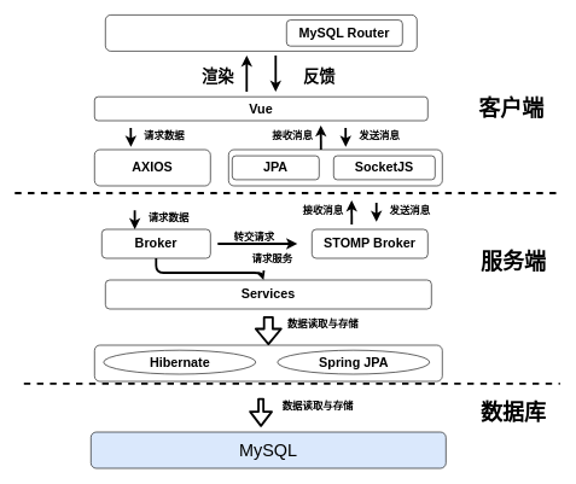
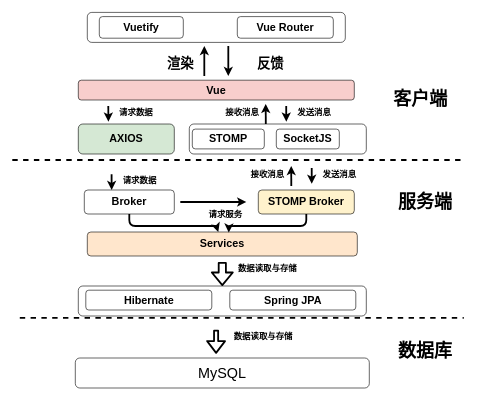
+ <mxCell id="6" value="&lt;b&gt;&lt;font style=&quot;font-size: 18px&quot;&gt;Vuetify&lt;/font&gt;&lt;/b&gt;" style="rounded=1;whiteSpace=wrap;html=1;" parent="1" vertex="1"><mxGeometry x="165" y="27" width="140" height="36" as="geometry" /></mxCell>
- <mxCell id="7" value="&lt;font style=&quot;font-size: 18px&quot;&gt;&lt;b&gt;MySQL Router&lt;/b&gt;&lt;/font&gt;" style="rounded=1;whiteSpace=wrap;html=1;" parent="1" vertex="1"><mxGeometry x="395" y="27" width="160" height="36" as="geometry" /></mxCell>
+ <mxCell id="7" value="&lt;font style=&quot;font-size: 18px&quot;&gt;&lt;b&gt;Vue Router&lt;/b&gt;&lt;/font&gt;" style="rounded=1;whiteSpace=wrap;html=1;" parent="1" vertex="1"><mxGeometry x="395" y="27" width="160" height="36" as="geometry" /></mxCell>
- <mxCell id="25" value="&lt;font style=&quot;font-size: 22px&quot;&gt;&lt;b&gt;反馈&lt;/b&gt;&lt;/font&gt;" style="text;html=1;align=center;verticalAlign=middle;resizable=0;points=[];autosize=1;strokeColor=none;" parent="1" vertex="1"><mxGeometry x="410" y="96" width="60" height="20" as="geometry" /></mxCell>
+ <mxCell id="25" value="&lt;font style=&quot;font-size: 22px&quot;&gt;&lt;b&gt;反馈&lt;/b&gt;&lt;/font&gt;" style="text;html=1;align=center;verticalAlign=middle;resizable=0;points=[];autosize=1;strokeColor=none;" parent="1" vertex="1"><mxGeometry x="420" y="96" width="60" height="20" as="geometry" /></mxCell>
- <mxCell id="19" value="&lt;font size=&quot;1&quot;&gt;&lt;b style=&quot;font-size: 30px&quot;&gt;客户端&lt;/b&gt;&lt;/font&gt;" style="text;html=1;align=center;verticalAlign=middle;resizable=0;points=[];autosize=1;strokeColor=none;" parent="1" vertex="1"><mxGeometry x="650" y="133" width="110" height="30" as="geometry" /></mxCell>
+ <mxCell id="19" value="&lt;font size=&quot;1&quot;&gt;&lt;b style=&quot;font-size: 30px&quot;&gt;客户端&lt;/b&gt;&lt;/font&gt;" style="text;html=1;align=center;verticalAlign=middle;resizable=0;points=[];autosize=1;strokeColor=none;" parent="1" vertex="1"><mxGeometry x="645" y="148" width="110" height="30" as="geometry" /></mxCell>
- <mxCell id="8" value="&lt;font style=&quot;font-size: 18px&quot;&gt;&lt;b&gt;Vue&lt;/b&gt;&lt;/font&gt;" style="rounded=1;whiteSpace=wrap;html=1;" parent="1" vertex="1"><mxGeometry x="130" y="133" width="460" height="33" as="geometry" /></mxCell>
+ <mxCell id="8" value="&lt;font style=&quot;font-size: 18px&quot;&gt;&lt;b&gt;Vue&lt;/b&gt;&lt;/font&gt;" style="rounded=1;whiteSpace=wrap;html=1;fillColor=#f8cecc;" parent="1" vertex="1"><mxGeometry x="130" y="133" width="460" height="33" as="geometry" /></mxCell>
- <mxCell id="9" value="&lt;font style=&quot;font-size: 18px&quot;&gt;&lt;b&gt;AXIOS&lt;/b&gt;&lt;/font&gt;" style="rounded=1;whiteSpace=wrap;html=1;" parent="1" vertex="1"><mxGeometry x="130" y="206" width="160" height="50" as="geometry" /></mxCell>
+ <mxCell id="9" value="&lt;font style=&quot;font-size: 18px&quot;&gt;&lt;b&gt;AXIOS&lt;/b&gt;&lt;/font&gt;" style="rounded=1;whiteSpace=wrap;html=1;fillColor=#d5e8d4;" parent="1" vertex="1"><mxGeometry x="130" y="206" width="160" height="50" as="geometry" /></mxCell>
- <mxCell id="10" value="&lt;font style=&quot;font-size: 18px&quot;&gt;&lt;b&gt;JPA&lt;/b&gt;&lt;/font&gt;" style="rounded=1;whiteSpace=wrap;html=1;" parent="1" vertex="1"><mxGeometry x="320" y="214.5" width="120" height="33" as="geometry" /></mxCell>
+ <mxCell id="10" value="&lt;font style=&quot;font-size: 18px&quot;&gt;&lt;b&gt;STOMP&lt;/b&gt;&lt;/font&gt;" style="rounded=1;whiteSpace=wrap;html=1;" parent="1" vertex="1"><mxGeometry x="320" y="214.5" width="120" height="33" as="geometry" /></mxCell>
- <mxCell id="11" value="&lt;font style=&quot;font-size: 18px&quot;&gt;&lt;b&gt;SocketJS&lt;/b&gt;&lt;/font&gt;" style="rounded=1;whiteSpace=wrap;html=1;" parent="1" vertex="1"><mxGeometry x="460" y="214.5" width="140" height="33" as="geometry" /></mxCell>
+ <mxCell id="11" value="&lt;font style=&quot;font-size: 18px&quot;&gt;&lt;b&gt;SocketJS&lt;/b&gt;&lt;/font&gt;" style="rounded=1;whiteSpace=wrap;html=1;" parent="1" vertex="1"><mxGeometry x="460" y="214.5" width="105" height="33" as="geometry" /></mxCell>
- <mxCell id="39" value="&lt;b&gt;&lt;font style=&quot;font-size: 14px&quot;&gt;转交请求&lt;/font&gt;&lt;/b&gt;" style="text;html=1;align=center;verticalAlign=middle;resizable=0;points=[];autosize=1;strokeColor=none;" parent="1" vertex="1"><mxGeometry x="315" y="316" width="70" height="20" as="geometry" /></mxCell>
- <mxCell id="17" value="&lt;font style=&quot;font-size: 18px&quot;&gt;&lt;b&gt;STOMP Broker&lt;/b&gt;&lt;/font&gt;" style="rounded=1;whiteSpace=wrap;html=1;" parent="1" vertex="1"><mxGeometry x="430" y="316" width="160" height="40" as="geometry" /></mxCell>
+ <mxCell id="17" value="&lt;font style=&quot;font-size: 18px&quot;&gt;&lt;b&gt;STOMP Broker&lt;/b&gt;&lt;/font&gt;" style="rounded=1;whiteSpace=wrap;html=1;fillColor=#fff2cc;" parent="1" vertex="1"><mxGeometry x="430" y="316" width="160" height="40" as="geometry" /></mxCell>
- <mxCell id="20" value="&lt;font size=&quot;1&quot;&gt;&lt;b style=&quot;font-size: 30px&quot;&gt;服务端&lt;/b&gt;&lt;/font&gt;" style="text;html=1;align=center;verticalAlign=middle;resizable=0;points=[];autosize=1;strokeColor=none;" parent="1" vertex="1"><mxGeometry x="652.5" y="346" width="110" height="30" as="geometry" /></mxCell>
+ <mxCell id="20" value="&lt;font size=&quot;1&quot;&gt;&lt;b style=&quot;font-size: 30px&quot;&gt;服务端&lt;/b&gt;&lt;/font&gt;" style="text;html=1;align=center;verticalAlign=middle;resizable=0;points=[];autosize=1;strokeColor=none;" parent="1" vertex="1"><mxGeometry x="652.5" y="321" width="110" height="30" as="geometry" /></mxCell>
- <mxCell id="40" value="" style="endArrow=open;html=1;strokeWidth=3;exitX=0.5;exitY=1;exitDx=0;exitDy=0;" parent="1" source="16" target="18" edge="1"><mxGeometry width="50" height="50" relative="1" as="geometry"><mxPoint x="400" y="406" as="sourcePoint" /><mxPoint x="370" y="386" as="targetPoint" /><Array as="points"><mxPoint x="215" y="376" /><mxPoint x="360" y="376" /></Array></mxGeometry></mxCell>
+ <mxCell id="40" value="" style="endArrow=classic;html=1;strokeWidth=3;exitX=0.5;exitY=1;exitDx=0;exitDy=0;" parent="1" source="16" target="18" edge="1"><mxGeometry width="50" height="50" relative="1" as="geometry"><mxPoint x="400" y="406" as="sourcePoint" /><mxPoint x="370" y="386" as="targetPoint" /><Array as="points"><mxPoint x="215" y="376" /><mxPoint x="360" y="376" /></Array></mxGeometry></mxCell>
+ <mxCell id="41" value="" style="endArrow=classic;html=1;strokeWidth=3;exitX=0.5;exitY=1;exitDx=0;exitDy=0;entryX=0.524;entryY=0.025;entryDx=0;entryDy=0;entryPerimeter=0;" parent="1" source="17" target="18" edge="1"><mxGeometry width="50" height="50" relative="1" as="geometry"><mxPoint x="225" y="366" as="sourcePoint" /><mxPoint x="373.333" y="396" as="targetPoint" /><Array as="points"><mxPoint x="510" y="376" /><mxPoint x="381" y="376" /></Array></mxGeometry></mxCell>
- <mxCell id="18" value="&lt;font style=&quot;font-size: 18px&quot;&gt;&lt;b&gt;Services&lt;/b&gt;&lt;/font&gt;" style="rounded=1;whiteSpace=wrap;html=1;" parent="1" vertex="1"><mxGeometry x="145" y="386" width="450" height="40" as="geometry" /></mxCell>
+ <mxCell id="18" value="&lt;font style=&quot;font-size: 18px&quot;&gt;&lt;b&gt;Services&lt;/b&gt;&lt;/font&gt;" style="rounded=1;whiteSpace=wrap;html=1;fillColor=#ffe6cc;" parent="1" vertex="1"><mxGeometry x="145" y="386" width="450" height="40" as="geometry" /></mxCell>
- <mxCell id="13" value="&lt;font style=&quot;font-size: 18px&quot;&gt;&lt;b&gt;Hibernate&lt;/b&gt;&lt;/font&gt;" style="ellipse;whiteSpace=wrap;html=1;" parent="1" vertex="1"><mxGeometry x="142.5" y="483" width="210" height="33" as="geometry" /></mxCell>
+ <mxCell id="13" value="&lt;font style=&quot;font-size: 18px&quot;&gt;&lt;b&gt;Hibernate&lt;/b&gt;&lt;/font&gt;" style="rounded=1;whiteSpace=wrap;html=1;" parent="1" vertex="1"><mxGeometry x="142.5" y="483" width="210" height="33" as="geometry" /></mxCell>
- <mxCell id="14" value="&lt;font style=&quot;font-size: 18px&quot;&gt;&lt;b&gt;Spring JPA&lt;/b&gt;&lt;/font&gt;" style="ellipse;whiteSpace=wrap;html=1;" parent="1" vertex="1"><mxGeometry x="382.5" y="483" width="210" height="33" as="geometry" /></mxCell>
+ <mxCell id="14" value="&lt;font style=&quot;font-size: 18px&quot;&gt;&lt;b&gt;Spring JPA&lt;/b&gt;&lt;/font&gt;" style="rounded=1;whiteSpace=wrap;html=1;" parent="1" vertex="1"><mxGeometry x="382.5" y="483" width="210" height="33" as="geometry" /></mxCell>
- <mxCell id="21" value="&lt;font size=&quot;1&quot;&gt;&lt;b style=&quot;font-size: 30px&quot;&gt;数据库&lt;/b&gt;&lt;/font&gt;" style="text;html=1;align=center;verticalAlign=middle;resizable=0;points=[];autosize=1;strokeColor=none;" parent="1" vertex="1"><mxGeometry x="652.5" y="554" width="110" height="30" as="geometry" /></mxCell>
+ <mxCell id="21" value="&lt;font size=&quot;1&quot;&gt;&lt;b style=&quot;font-size: 30px&quot;&gt;数据库&lt;/b&gt;&lt;/font&gt;" style="text;html=1;align=center;verticalAlign=middle;resizable=0;points=[];autosize=1;strokeColor=none;" parent="1" vertex="1"><mxGeometry x="652.5" y="569" width="110" height="30" as="geometry" /></mxCell>
- <mxCell id="5" value="&lt;font style=&quot;font-size: 24px&quot;&gt;MySQL&lt;/font&gt;" style="rounded=1;whiteSpace=wrap;html=1;fillColor=#dae8fc;" parent="1" vertex="1"><mxGeometry x="125" y="596" width="490" height="50" as="geometry" /></mxCell>
+ <mxCell id="5" value="&lt;font style=&quot;font-size: 24px&quot;&gt;MySQL&lt;/font&gt;" style="rounded=1;whiteSpace=wrap;html=1;" parent="1" vertex="1"><mxGeometry x="125" y="596" width="490" height="50" as="geometry" /></mxCell>
